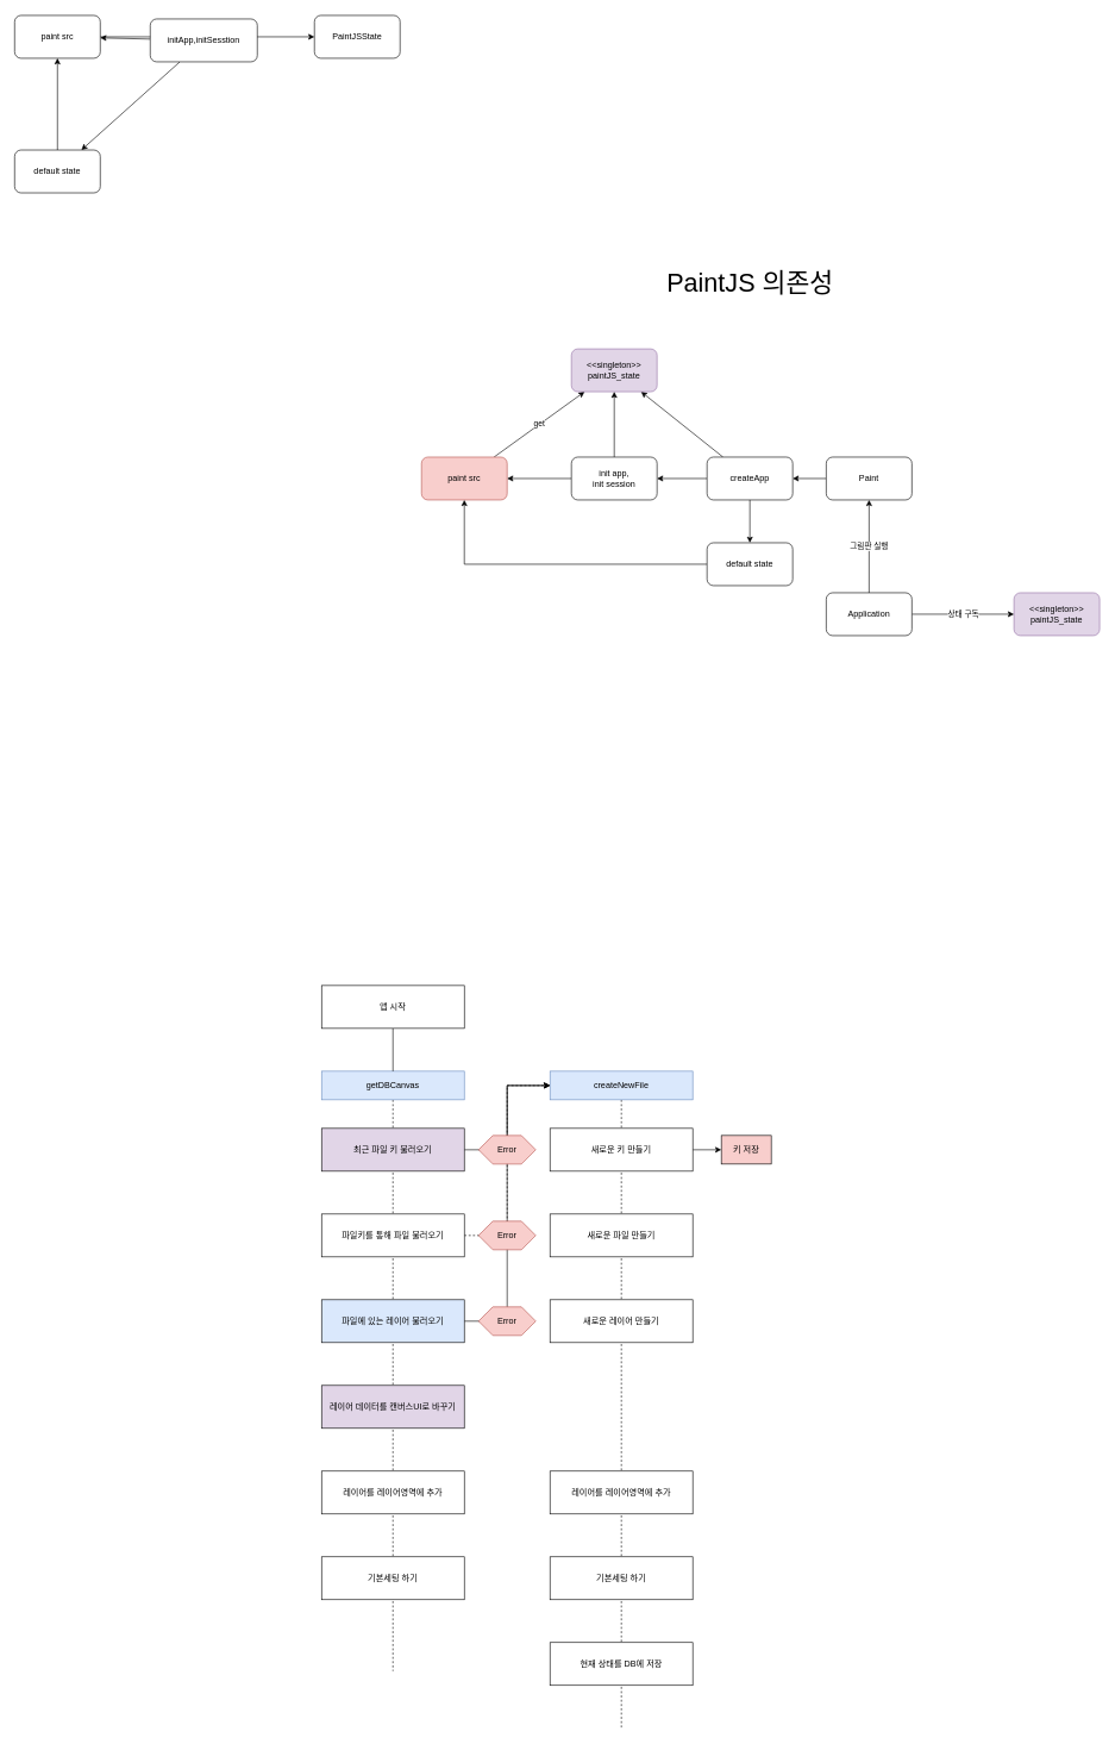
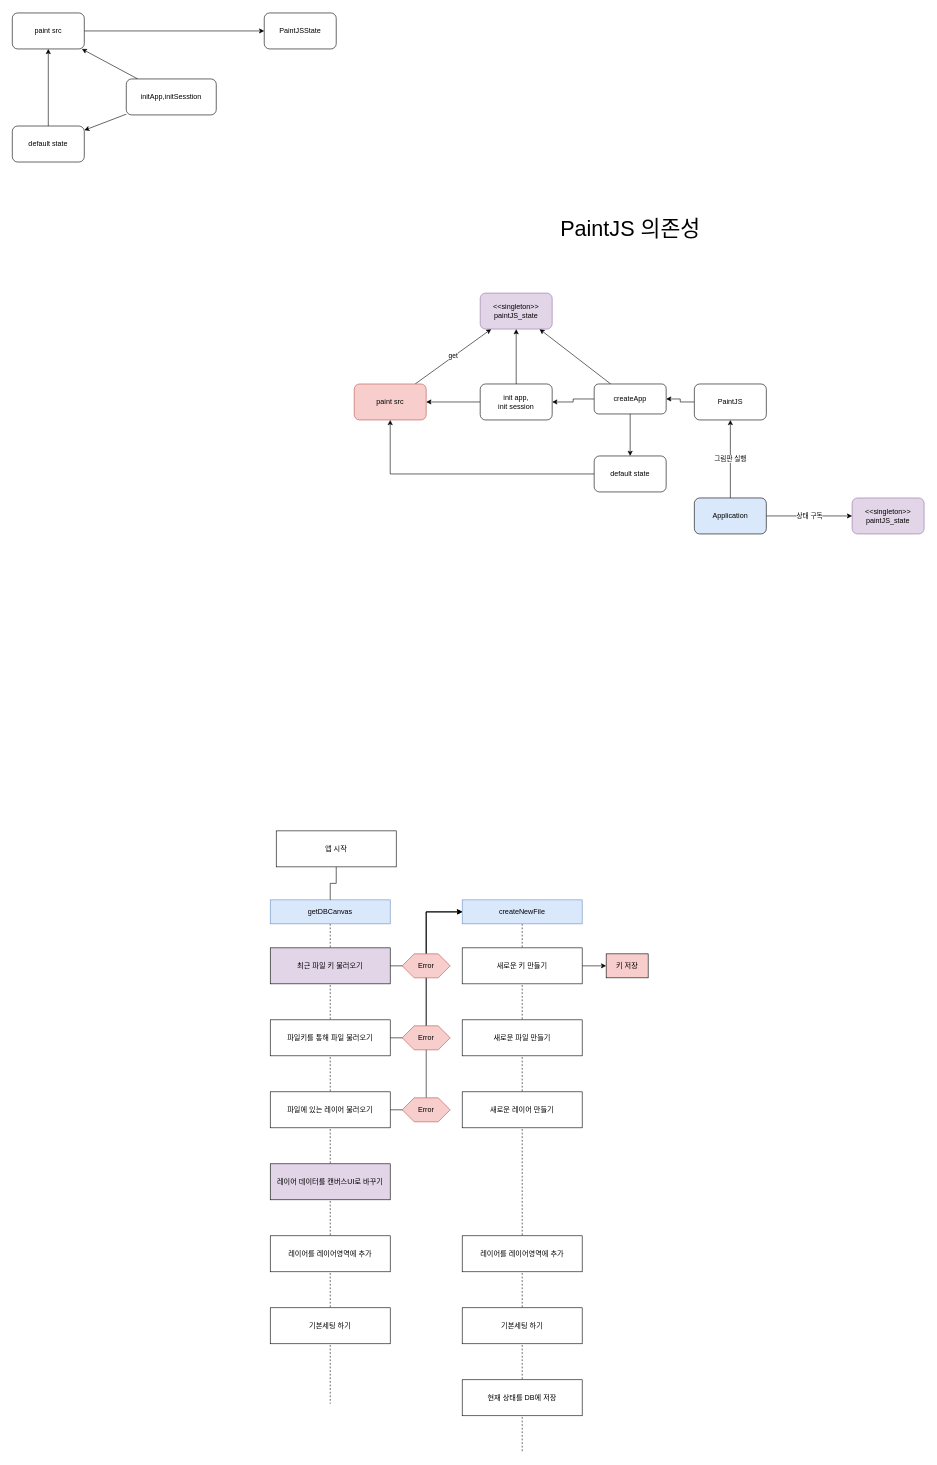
- <mxCell id="14" value="initApp,initSesstion" style="rounded=1;whiteSpace=wrap;html=1;" parent="1" vertex="1"><mxGeometry x="210" y="25.5" width="150" height="60" as="geometry" /></mxCell>
+ <mxCell id="14" value="initApp,initSesstion" style="rounded=1;whiteSpace=wrap;html=1;" parent="1" vertex="1"><mxGeometry x="210" y="130.5" width="150" height="60" as="geometry" /></mxCell>
- <mxCell id="34" value="&lt;font style=&quot;font-size: 36px;&quot;&gt;PaintJS 의존성&lt;/font&gt;" style="text;html=1;align=center;verticalAlign=middle;resizable=0;points=[];autosize=1;strokeColor=none;fillColor=none;" parent="1" vertex="1"><mxGeometry x="915" y="364" width="270" height="60" as="geometry" /></mxCell>
+ <mxCell id="34" value="&lt;font style=&quot;font-size: 36px;&quot;&gt;PaintJS 의존성&lt;/font&gt;" style="text;html=1;align=center;verticalAlign=middle;resizable=0;points=[];autosize=1;strokeColor=none;fillColor=none;" parent="1" vertex="1"><mxGeometry x="915" y="349" width="270" height="60" as="geometry" /></mxCell>
- <mxCell id="22" value="createApp" style="rounded=1;whiteSpace=wrap;html=1;" parent="1" vertex="1"><mxGeometry x="990" y="639" width="120" height="60" as="geometry" /></mxCell>
+ <mxCell id="22" value="createApp" style="rounded=1;whiteSpace=wrap;html=1;" parent="1" vertex="1"><mxGeometry x="990" y="639" width="120" height="50" as="geometry" /></mxCell>
- <mxCell id="17" value="Paint" style="rounded=1;whiteSpace=wrap;html=1;" parent="1" vertex="1"><mxGeometry x="1157" y="639" width="120" height="60" as="geometry" /></mxCell>
+ <mxCell id="17" value="PaintJS" style="rounded=1;whiteSpace=wrap;html=1;" parent="1" vertex="1"><mxGeometry x="1157" y="639" width="120" height="60" as="geometry" /></mxCell>
- <mxCell id="30" value="Application" style="rounded=1;whiteSpace=wrap;html=1;" parent="1" vertex="1"><mxGeometry x="1157" y="829" width="120" height="60" as="geometry" /></mxCell>
+ <mxCell id="30" value="Application" style="rounded=1;whiteSpace=wrap;html=1;fillColor=#dae8fc;" parent="1" vertex="1"><mxGeometry x="1157" y="829" width="120" height="60" as="geometry" /></mxCell>
- <mxCell id="43" value="앱 시작" style="rounded=0;whiteSpace=wrap;html=1;" vertex="1" parent="1"><mxGeometry y="1379" width="200" height="60" as="geometry" x="450" /></mxCell>
+ <mxCell id="43" value="앱 시작" style="rounded=0;whiteSpace=wrap;html=1;" vertex="1" parent="1"><mxGeometry x="460" y="1384" width="200" height="60" as="geometry" /></mxCell>
- <mxCell id="44" style="edgeStyle=orthogonalEdgeStyle;rounded=0;orthogonalLoop=1;jettySize=auto;html=1;dashed=1;" edge="1" parent="1" source="45" target="4"><mxGeometry relative="1" as="geometry"><Array as="points"><mxPoint x="710" y="1729" /><mxPoint x="710" y="1519" /></Array></mxGeometry></mxCell>
+ <mxCell id="44" style="edgeStyle=orthogonalEdgeStyle;rounded=0;orthogonalLoop=1;jettySize=auto;html=1;" edge="1" parent="1" source="45" target="4"><mxGeometry relative="1" as="geometry"><Array as="points"><mxPoint x="710" y="1729" /><mxPoint x="710" y="1519" /></Array></mxGeometry></mxCell>
- <mxCell id="47" value="파일에 있는 레이어 불러오기" style="rounded=0;whiteSpace=wrap;html=1;fillColor=#dae8fc;" vertex="1" parent="1"><mxGeometry y="1819" width="200" height="60" as="geometry" x="450" /></mxCell>
+ <mxCell id="47" value="파일에 있는 레이어 불러오기" style="rounded=0;whiteSpace=wrap;html=1;" vertex="1" parent="1"><mxGeometry y="1819" width="200" height="60" as="geometry" x="450" /></mxCell>
